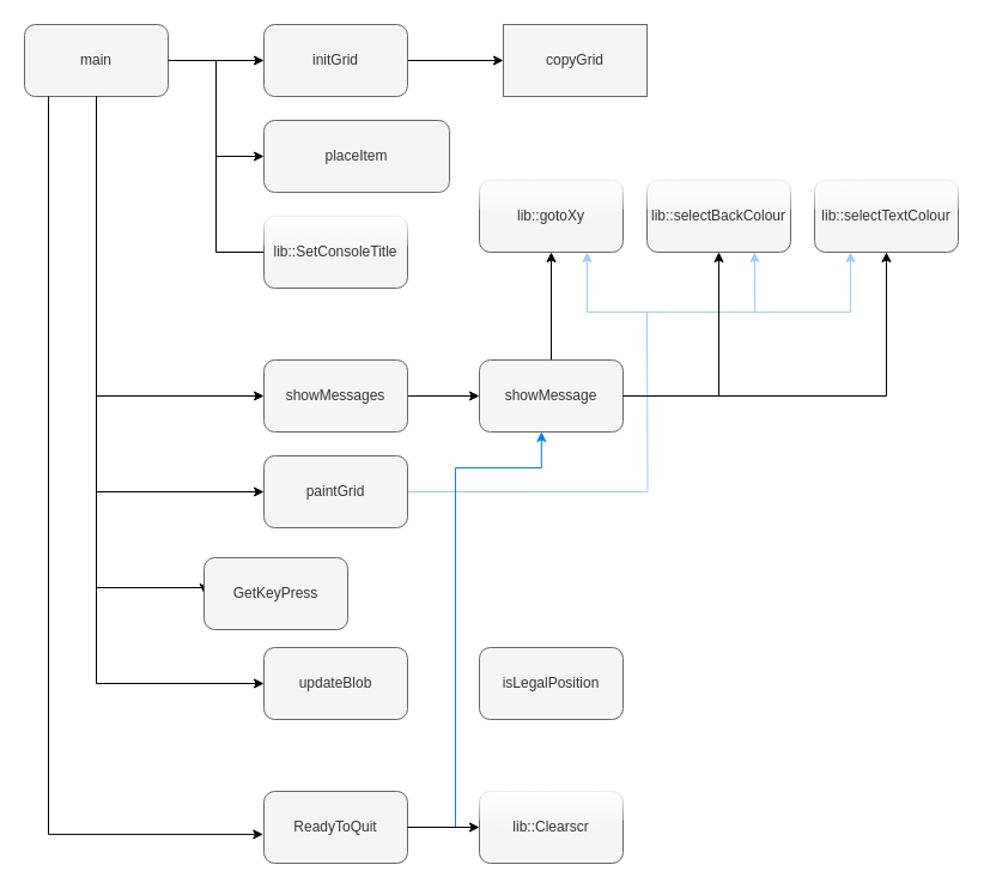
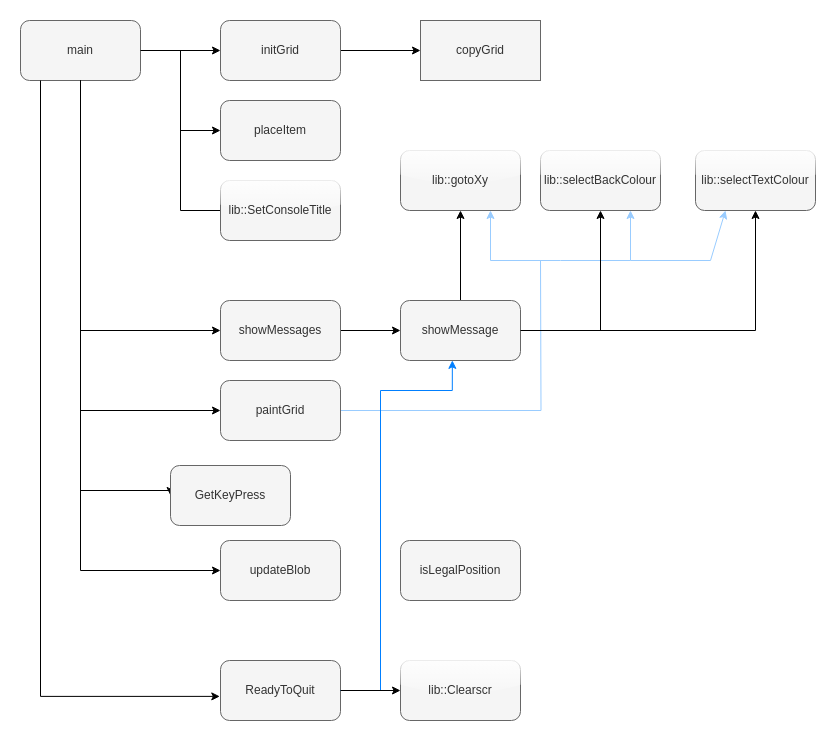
- <mxCell id="10" value="placeItem" style="rounded=1;whiteSpace=wrap;html=1;fillColor=#f5f5f5;fontColor=#333333;strokeColor=#666666;" vertex="1" parent="1"><mxGeometry x="220" y="100" width="155" height="60" as="geometry" /></mxCell>
+ <mxCell id="10" value="placeItem" style="rounded=1;whiteSpace=wrap;html=1;fillColor=#f5f5f5;fontColor=#333333;strokeColor=#666666;" vertex="1" parent="1"><mxGeometry x="220" y="100" width="120" height="60" as="geometry" /></mxCell>
- <mxCell id="24" value="lib::selectTextColour" style="rounded=1;whiteSpace=wrap;html=1;glass=1;fillColor=#f5f5f5;fontColor=#333333;strokeColor=#666666;" vertex="1" parent="1"><mxGeometry x="680" y="150" width="120" height="60" as="geometry" /></mxCell>
+ <mxCell id="24" value="lib::selectTextColour" style="rounded=1;whiteSpace=wrap;html=1;glass=1;fillColor=#f5f5f5;fontColor=#333333;strokeColor=#666666;" vertex="1" parent="1"><mxGeometry x="695" y="150" width="120" height="60" as="geometry" /></mxCell>
